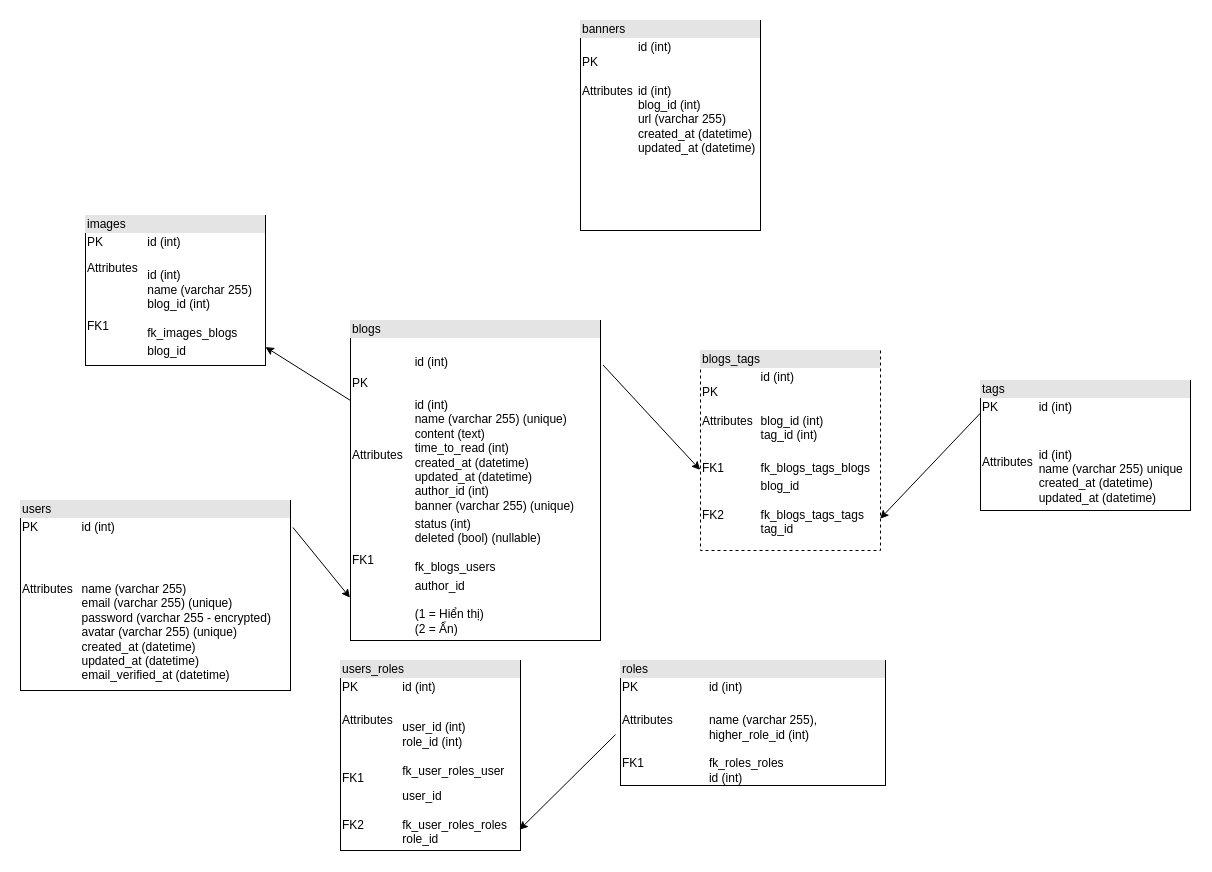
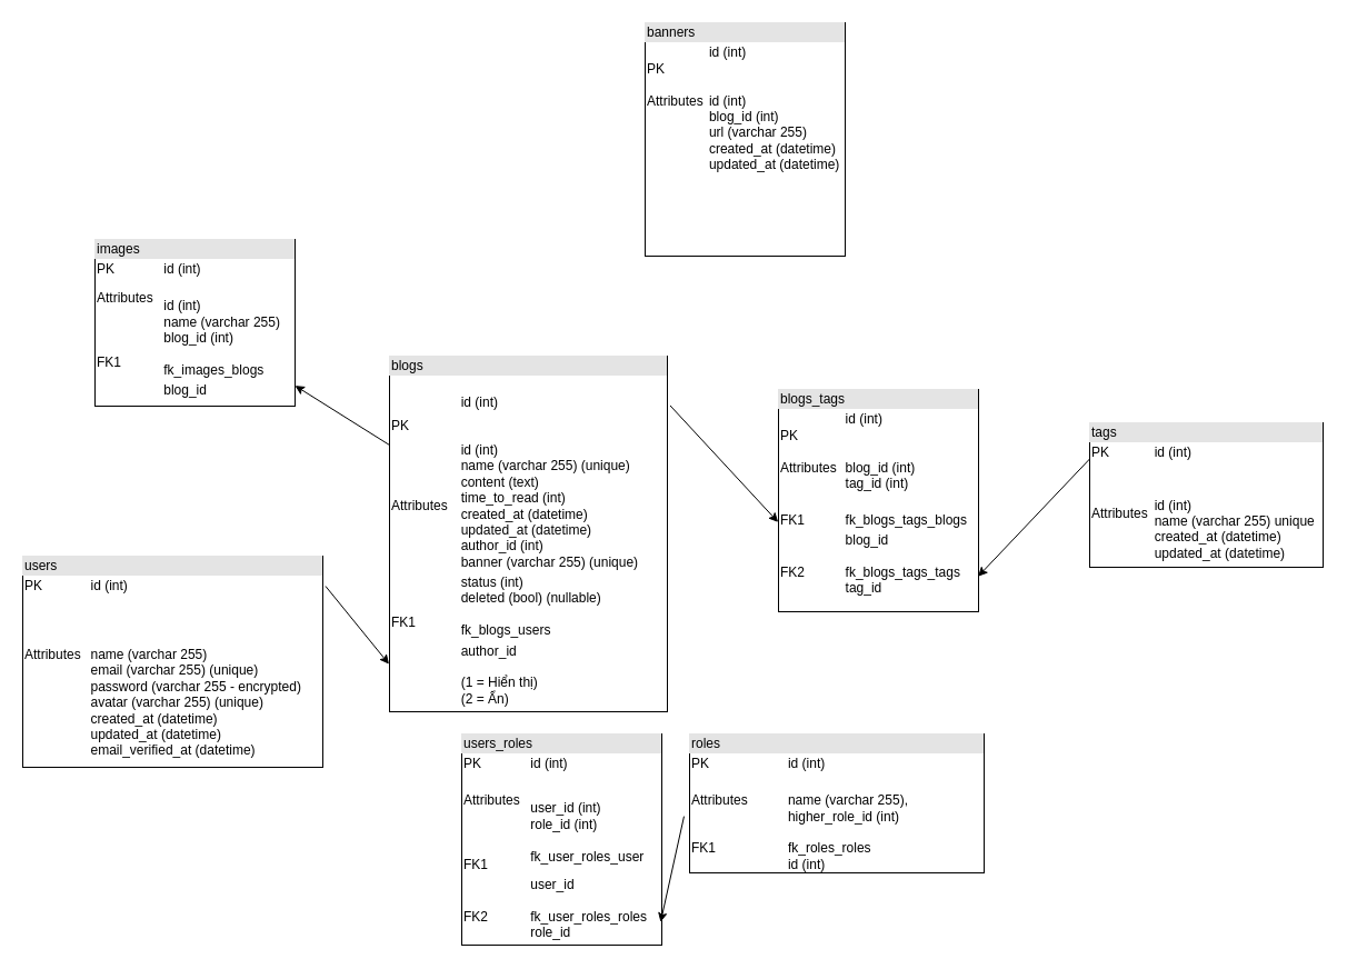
- <mxCell id="11" value="&lt;div style=&quot;box-sizing:border-box;width:100%;background:#e4e4e4;padding:2px;&quot;&gt;blogs_tags&lt;/div&gt;&lt;table style=&quot;width:100%;font-size:1em;&quot; cellpadding=&quot;2&quot; cellspacing=&quot;0&quot;&gt;&lt;tbody&gt;&lt;tr&gt;&lt;td&gt;PK&lt;br&gt;&lt;br&gt;Attributes&lt;br&gt;&lt;br&gt;&lt;/td&gt;&lt;td&gt;id (int)&lt;br&gt;&lt;br&gt;&lt;br&gt;blog_id (int)&lt;br&gt;tag_id (int)&lt;br&gt;&lt;br&gt;&lt;/td&gt;&lt;/tr&gt;&lt;tr&gt;&lt;td&gt;FK1&lt;/td&gt;&lt;td&gt;fk_blogs_tags_blogs&lt;/td&gt;&lt;/tr&gt;&lt;tr&gt;&lt;td&gt;&lt;br&gt;FK2&lt;/td&gt;&lt;td&gt;blog_id&lt;br&gt;&lt;br&gt;fk_blogs_tags_tags&lt;br&gt;tag_id&lt;/td&gt;&lt;/tr&gt;&lt;/tbody&gt;&lt;/table&gt;" style="verticalAlign=top;align=left;overflow=fill;html=1;dashed=1;" vertex="1" parent="1"><mxGeometry x="700" y="350" width="180" height="200" as="geometry" /></mxCell>
+ <mxCell id="11" value="&lt;div style=&quot;box-sizing:border-box;width:100%;background:#e4e4e4;padding:2px;&quot;&gt;blogs_tags&lt;/div&gt;&lt;table style=&quot;width:100%;font-size:1em;&quot; cellpadding=&quot;2&quot; cellspacing=&quot;0&quot;&gt;&lt;tbody&gt;&lt;tr&gt;&lt;td&gt;PK&lt;br&gt;&lt;br&gt;Attributes&lt;br&gt;&lt;br&gt;&lt;/td&gt;&lt;td&gt;id (int)&lt;br&gt;&lt;br&gt;&lt;br&gt;blog_id (int)&lt;br&gt;tag_id (int)&lt;br&gt;&lt;br&gt;&lt;/td&gt;&lt;/tr&gt;&lt;tr&gt;&lt;td&gt;FK1&lt;/td&gt;&lt;td&gt;fk_blogs_tags_blogs&lt;/td&gt;&lt;/tr&gt;&lt;tr&gt;&lt;td&gt;&lt;br&gt;FK2&lt;/td&gt;&lt;td&gt;blog_id&lt;br&gt;&lt;br&gt;fk_blogs_tags_tags&lt;br&gt;tag_id&lt;/td&gt;&lt;/tr&gt;&lt;/tbody&gt;&lt;/table&gt;" style="verticalAlign=top;align=left;overflow=fill;html=1;" vertex="1" parent="1"><mxGeometry x="700" y="350" width="180" height="200" as="geometry" /></mxCell>
- <mxCell id="5" value="&lt;div style=&quot;box-sizing:border-box;width:100%;background:#e4e4e4;padding:2px;&quot;&gt;users_roles&lt;/div&gt;&lt;table style=&quot;width:100%;font-size:1em;&quot; cellpadding=&quot;2&quot; cellspacing=&quot;0&quot;&gt;&lt;tbody&gt;&lt;tr&gt;&lt;td&gt;PK&lt;span style=&quot;&quot;&gt; &lt;/span&gt;&lt;/td&gt;&lt;td&gt;id (int)&lt;/td&gt;&lt;/tr&gt;&lt;tr&gt;&lt;td&gt;&lt;br&gt;Attributes&lt;span style=&quot;&quot;&gt; &lt;/span&gt;&lt;span style=&quot;&quot;&gt; &lt;/span&gt;&lt;br&gt;&lt;br&gt;&lt;br&gt;&lt;br&gt;FK1&lt;/td&gt;&lt;td&gt;&lt;br&gt;user_id (int)&lt;br style=&quot;border-color: var(--border-color);&quot;&gt;&lt;span style=&quot;border-color: var(--border-color);&quot;&gt; &lt;/span&gt;&lt;span style=&quot;border-color: var(--border-color);&quot;&gt; &lt;/span&gt;&lt;span style=&quot;border-color: var(--border-color);&quot;&gt; &lt;/span&gt;role_id (int)&lt;br&gt;&lt;br&gt;fk_user_roles_user&lt;/td&gt;&lt;/tr&gt;&lt;tr&gt;&lt;td&gt;&lt;br&gt;FK2&lt;/td&gt;&lt;td&gt;user_id&lt;br&gt;&lt;br&gt;fk_user_roles_roles&lt;br&gt;role_id&lt;/td&gt;&lt;/tr&gt;&lt;/tbody&gt;&lt;/table&gt;" style="verticalAlign=top;align=left;overflow=fill;html=1;" parent="1" vertex="1"><mxGeometry x="340" y="660" width="180" height="190" as="geometry" /></mxCell>
+ <mxCell id="5" value="&lt;div style=&quot;box-sizing:border-box;width:100%;background:#e4e4e4;padding:2px;&quot;&gt;users_roles&lt;/div&gt;&lt;table style=&quot;width:100%;font-size:1em;&quot; cellpadding=&quot;2&quot; cellspacing=&quot;0&quot;&gt;&lt;tbody&gt;&lt;tr&gt;&lt;td&gt;PK&lt;span style=&quot;&quot;&gt; &lt;/span&gt;&lt;/td&gt;&lt;td&gt;id (int)&lt;/td&gt;&lt;/tr&gt;&lt;tr&gt;&lt;td&gt;&lt;br&gt;Attributes&lt;span style=&quot;&quot;&gt; &lt;/span&gt;&lt;span style=&quot;&quot;&gt; &lt;/span&gt;&lt;br&gt;&lt;br&gt;&lt;br&gt;&lt;br&gt;FK1&lt;/td&gt;&lt;td&gt;&lt;br&gt;user_id (int)&lt;br style=&quot;border-color: var(--border-color);&quot;&gt;&lt;span style=&quot;border-color: var(--border-color);&quot;&gt; &lt;/span&gt;&lt;span style=&quot;border-color: var(--border-color);&quot;&gt; &lt;/span&gt;&lt;span style=&quot;border-color: var(--border-color);&quot;&gt; &lt;/span&gt;role_id (int)&lt;br&gt;&lt;br&gt;fk_user_roles_user&lt;/td&gt;&lt;/tr&gt;&lt;tr&gt;&lt;td&gt;&lt;br&gt;FK2&lt;/td&gt;&lt;td&gt;user_id&lt;br&gt;&lt;br&gt;fk_user_roles_roles&lt;br&gt;role_id&lt;/td&gt;&lt;/tr&gt;&lt;/tbody&gt;&lt;/table&gt;" style="verticalAlign=top;align=left;overflow=fill;html=1;" parent="1" vertex="1"><mxGeometry x="415" y="660" width="180" height="190" as="geometry" /></mxCell>
